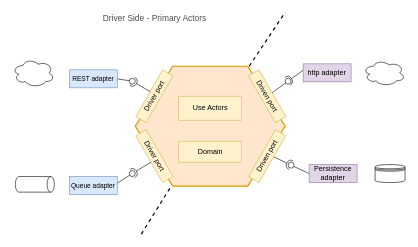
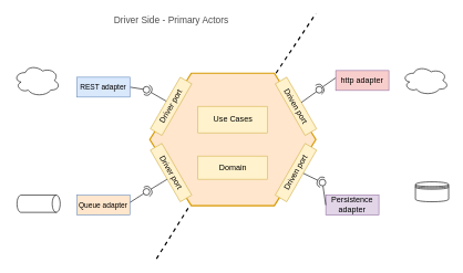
- <mxCell id="31" value="http adapter" style="rounded=0;whiteSpace=wrap;html=1;fillColor=#e1d5e7;strokeColor=#9673a6;" vertex="1" parent="1"><mxGeometry x="505" y="106" width="80" height="30" as="geometry" /></mxCell>
+ <mxCell id="31" value="http adapter" style="rounded=0;whiteSpace=wrap;html=1;fillColor=#f8cecc;strokeColor=#9673a6;" vertex="1" parent="1"><mxGeometry x="505" y="106" width="80" height="30" as="geometry" /></mxCell>
- <mxCell id="9" value="Use Actors" style="rounded=0;whiteSpace=wrap;html=1;fillColor=#fff2cc;strokeColor=#d6b656;" vertex="1" parent="1"><mxGeometry x="297.5" y="160" width="105" height="40" as="geometry" /></mxCell>
+ <mxCell id="9" value="Use Cases" style="rounded=0;whiteSpace=wrap;html=1;fillColor=#fff2cc;strokeColor=#d6b656;" vertex="1" parent="1"><mxGeometry x="297.5" y="160" width="105" height="40" as="geometry" /></mxCell>
- <mxCell id="12" value="Persistence adapter" style="rounded=0;whiteSpace=wrap;html=1;fillColor=#e1d5e7;strokeColor=#9673a6;" vertex="1" parent="1"><mxGeometry x="515" y="274" width="80" height="30" as="geometry" /></mxCell>
+ <mxCell id="12" value="Persistence adapter" style="rounded=0;whiteSpace=wrap;html=1;fillColor=#e1d5e7;strokeColor=#9673a6;" vertex="1" parent="1"><mxGeometry x="490" y="294" width="80" height="30" as="geometry" /></mxCell>
- <mxCell id="25" value="&lt;font style=&quot;font-size: 11px&quot;&gt;Queue adapter&lt;/font&gt;" style="rounded=0;whiteSpace=wrap;html=1;fillColor=#dae8fc;strokeColor=#6c8ebf;" vertex="1" parent="1"><mxGeometry x="115" y="294" width="80" height="30" as="geometry" /></mxCell>
+ <mxCell id="25" value="&lt;font style=&quot;font-size: 11px&quot;&gt;Queue adapter&lt;/font&gt;" style="rounded=0;whiteSpace=wrap;html=1;fillColor=#ffe6cc;strokeColor=#6c8ebf;" vertex="1" parent="1"><mxGeometry x="115" y="294" width="80" height="30" as="geometry" /></mxCell>
